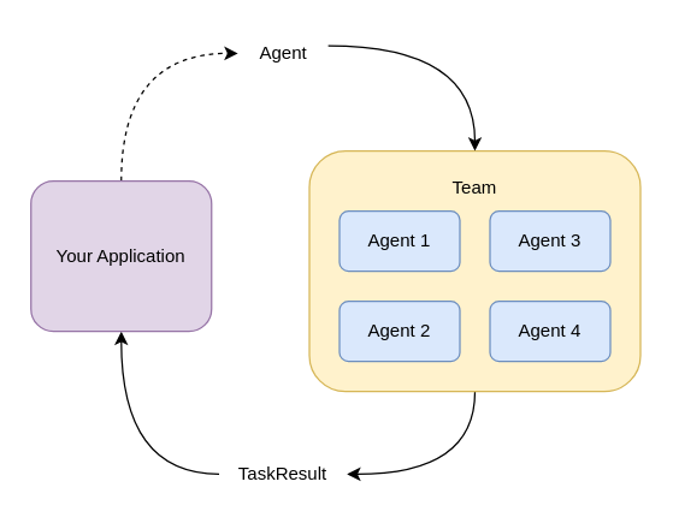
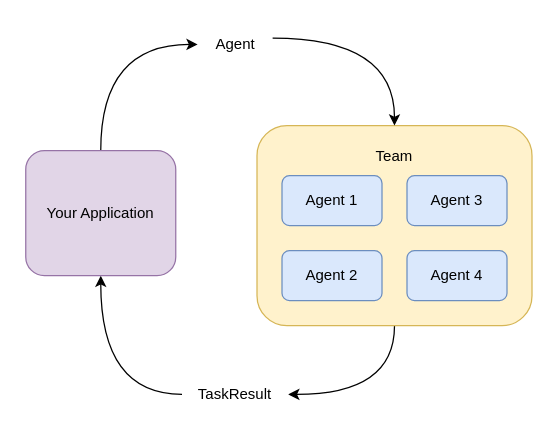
- <mxCell id="12" style="edgeStyle=orthogonalEdgeStyle;rounded=0;orthogonalLoop=1;jettySize=auto;html=1;entryX=0;entryY=0.5;entryDx=0;entryDy=0;exitX=0.5;exitY=0;exitDx=0;exitDy=0;curved=1;dashed=1;" edge="1" parent="1" source="13" target="9"><mxGeometry relative="1" as="geometry" /></mxCell>
+ <mxCell id="12" style="edgeStyle=orthogonalEdgeStyle;rounded=0;orthogonalLoop=1;jettySize=auto;html=1;entryX=0;entryY=0.5;entryDx=0;entryDy=0;exitX=0.5;exitY=0;exitDx=0;exitDy=0;curved=1;" edge="1" parent="1" source="13" target="9"><mxGeometry relative="1" as="geometry" /></mxCell>
